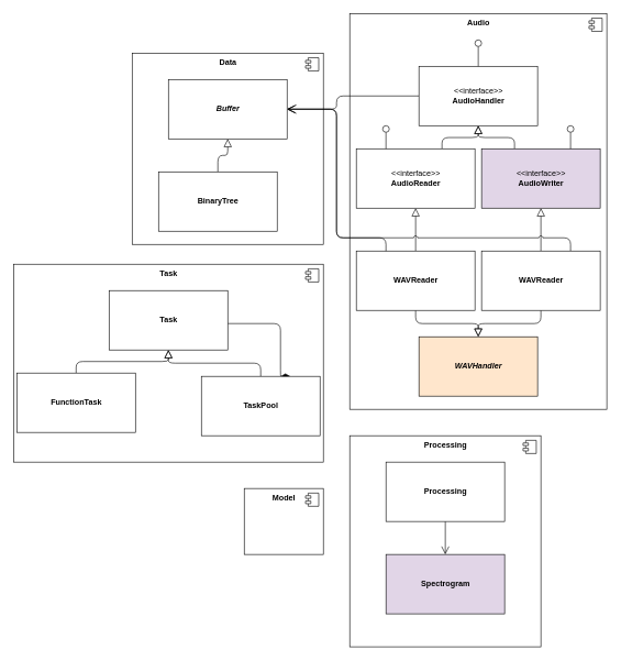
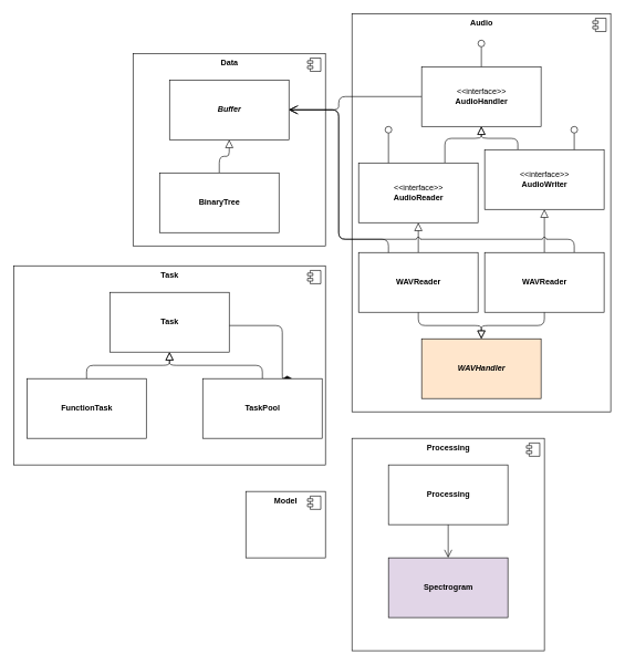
- <mxCell id="15" value="&amp;lt;&amp;lt;interface&amp;gt;&amp;gt;&lt;br&gt;&lt;b&gt;AudioReader&lt;/b&gt;" style="html=1;dropTarget=0;" vertex="1" parent="1"><mxGeometry x="540" y="225" width="180" height="90" as="geometry" /></mxCell>
+ <mxCell id="15" value="&amp;lt;&amp;lt;interface&amp;gt;&amp;gt;&lt;br&gt;&lt;b&gt;AudioReader&lt;/b&gt;" style="html=1;dropTarget=0;" vertex="1" parent="1"><mxGeometry x="540" y="245" width="180" height="90" as="geometry" /></mxCell>
- <mxCell id="17" value="&amp;lt;&amp;lt;interface&amp;gt;&amp;gt;&lt;br&gt;&lt;b&gt;AudioWriter&lt;/b&gt;" style="html=1;dropTarget=0;fillColor=#e1d5e7;" vertex="1" parent="1"><mxGeometry x="730" y="225" width="180" height="90" as="geometry" /></mxCell>
+ <mxCell id="17" value="&amp;lt;&amp;lt;interface&amp;gt;&amp;gt;&lt;br&gt;&lt;b&gt;AudioWriter&lt;/b&gt;" style="html=1;dropTarget=0;" vertex="1" parent="1"><mxGeometry x="730" y="225" width="180" height="90" as="geometry" /></mxCell>
- <mxCell id="40" value="&lt;b&gt;FunctionTask&lt;/b&gt;" style="html=1;dropTarget=0;" vertex="1" parent="1"><mxGeometry x="25" y="565" width="180" height="90" as="geometry" /></mxCell>
+ <mxCell id="40" value="&lt;b&gt;FunctionTask&lt;/b&gt;" style="html=1;dropTarget=0;" vertex="1" parent="1"><mxGeometry x="40" y="570" width="180" height="90" as="geometry" /></mxCell>
